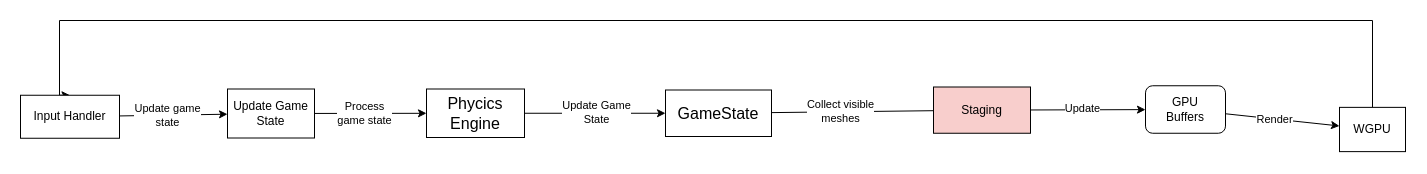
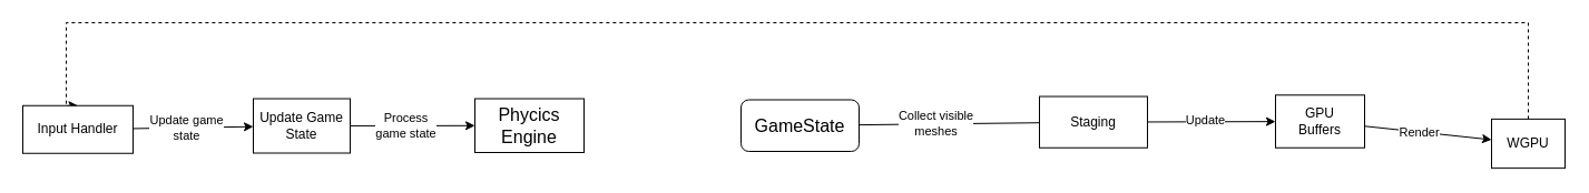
- <mxCell id="4" style="edgeStyle=orthogonalEdgeStyle;rounded=0;orthogonalLoop=1;jettySize=auto;html=1;exitX=0.5;exitY=0;exitDx=0;exitDy=0;entryX=0.5;entryY=0;entryDx=0;entryDy=0;" edge="1" parent="1" source="5" target="8"><mxGeometry relative="1" as="geometry"><Array as="points"><mxPoint x="1372" y="20" /><mxPoint x="59" y="20" /></Array></mxGeometry></mxCell>
+ <mxCell id="4" style="edgeStyle=orthogonalEdgeStyle;rounded=0;orthogonalLoop=1;jettySize=auto;html=1;exitX=0.5;exitY=0;exitDx=0;exitDy=0;entryX=0.5;entryY=0;entryDx=0;entryDy=0;dashed=1;" edge="1" parent="1" source="5" target="8"><mxGeometry relative="1" as="geometry"><Array as="points"><mxPoint x="1372" y="20" /><mxPoint x="59" y="20" /></Array></mxGeometry></mxCell>
- <mxCell id="9" value="Staging" style="whiteSpace=wrap;html=1;fillColor=#f8cecc;" vertex="1" parent="1"><mxGeometry x="933" y="86.5" width="97" height="46.25" as="geometry" /></mxCell>
+ <mxCell id="9" value="Staging" style="whiteSpace=wrap;html=1;" vertex="1" parent="1"><mxGeometry x="933" y="86.5" width="97" height="46.25" as="geometry" /></mxCell>
- <mxCell id="3" value="GPU&lt;br&gt;Buffers" style="whiteSpace=wrap;html=1;rounded=1;" vertex="1" parent="1"><mxGeometry x="1145" y="85.25" width="80" height="47.5" as="geometry" /></mxCell>
+ <mxCell id="3" value="GPU&lt;br&gt;Buffers" style="rounded=0;whiteSpace=wrap;html=1;" vertex="1" parent="1"><mxGeometry x="1145" y="85.25" width="80" height="47.5" as="geometry" /></mxCell>
- <mxCell id="20" value="" style="endArrow=classic;html=1;rounded=0;" edge="1" parent="1" source="16" target="2"><mxGeometry width="50" height="50" relative="1" as="geometry"><mxPoint x="348" y="89" as="sourcePoint" /><mxPoint x="398" y="39" as="targetPoint" /></mxGeometry></mxCell>
- <mxCell id="21" value="Update Game&lt;br&gt;State" style="edgeLabel;html=1;align=center;verticalAlign=middle;resizable=0;points=[];" vertex="1" connectable="0" parent="20"><mxGeometry x="-0.268" y="-1" relative="1" as="geometry"><mxPoint x="19" y="-2" as="offset" /></mxGeometry></mxCell>
- <mxCell id="2" value="&lt;font style=&quot;font-size: 16px;&quot;&gt;GameState&lt;/font&gt;" style="rounded=0;whiteSpace=wrap;html=1;" vertex="1" parent="1"><mxGeometry x="665" y="89.5" width="106" height="46.5" as="geometry" /></mxCell>
+ <mxCell id="2" value="&lt;font style=&quot;font-size: 16px;&quot;&gt;GameState&lt;/font&gt;" style="whiteSpace=wrap;html=1;rounded=1;" vertex="1" parent="1"><mxGeometry x="665" y="89.5" width="106" height="46.5" as="geometry" /></mxCell>
